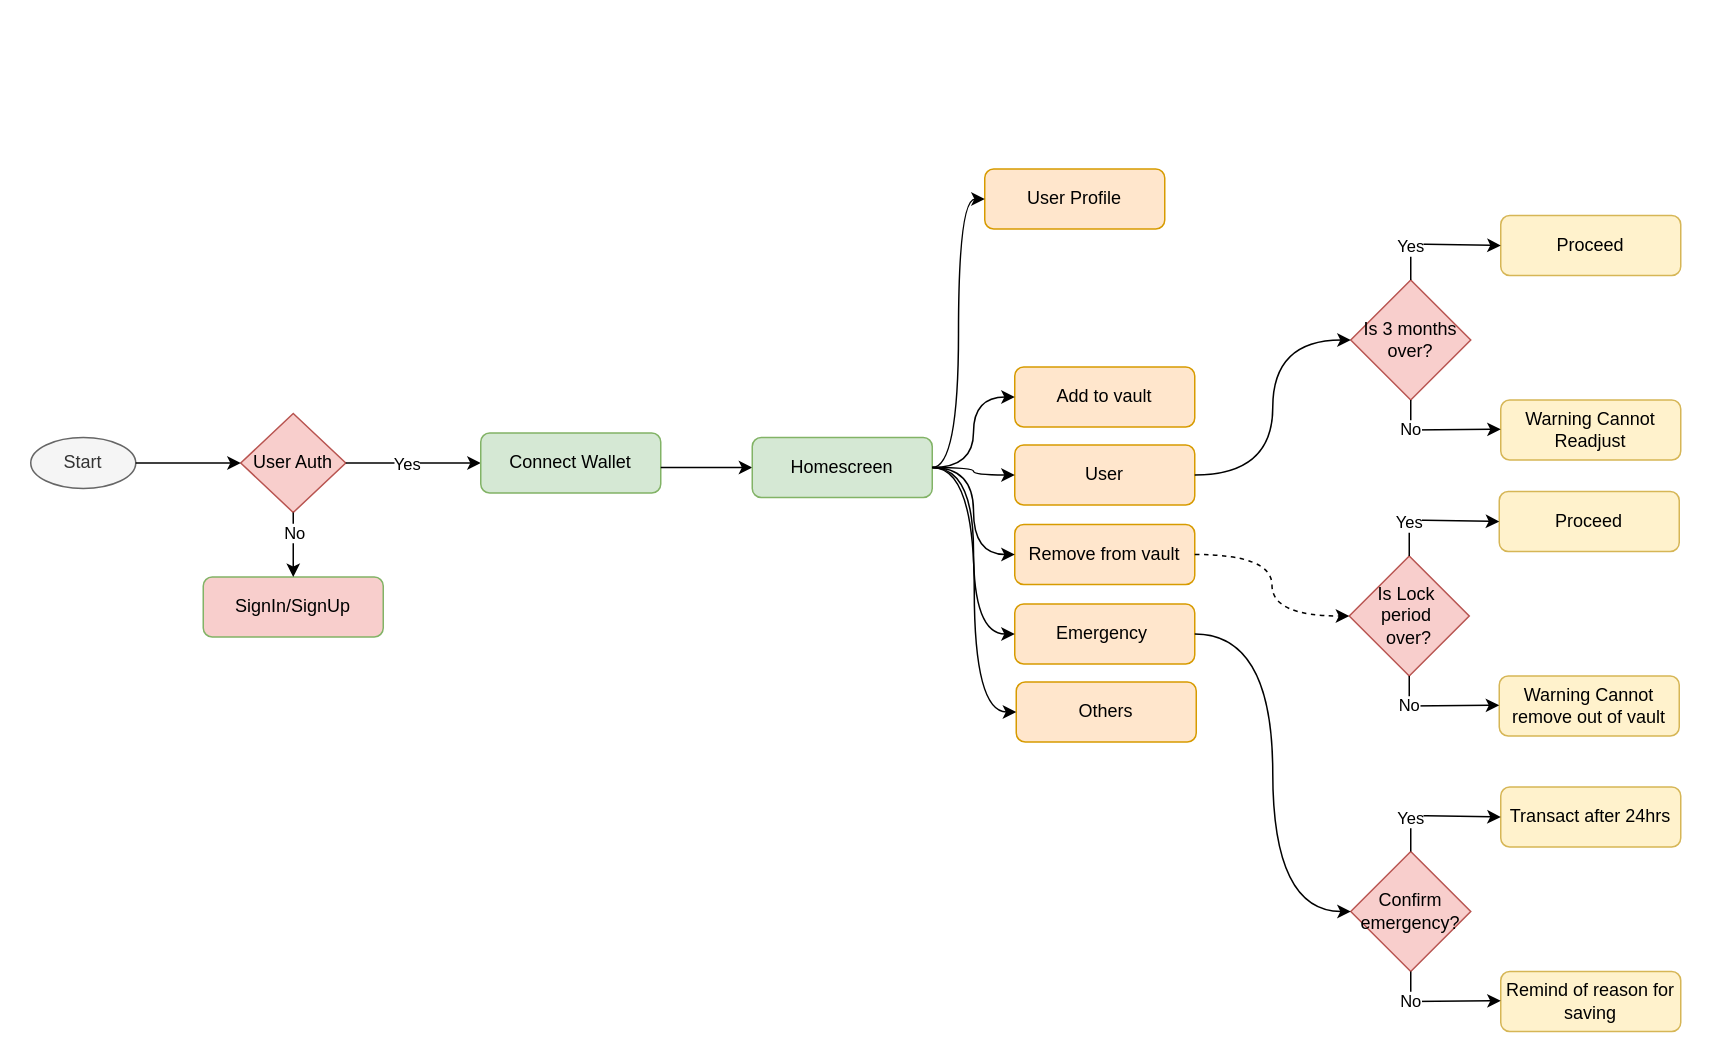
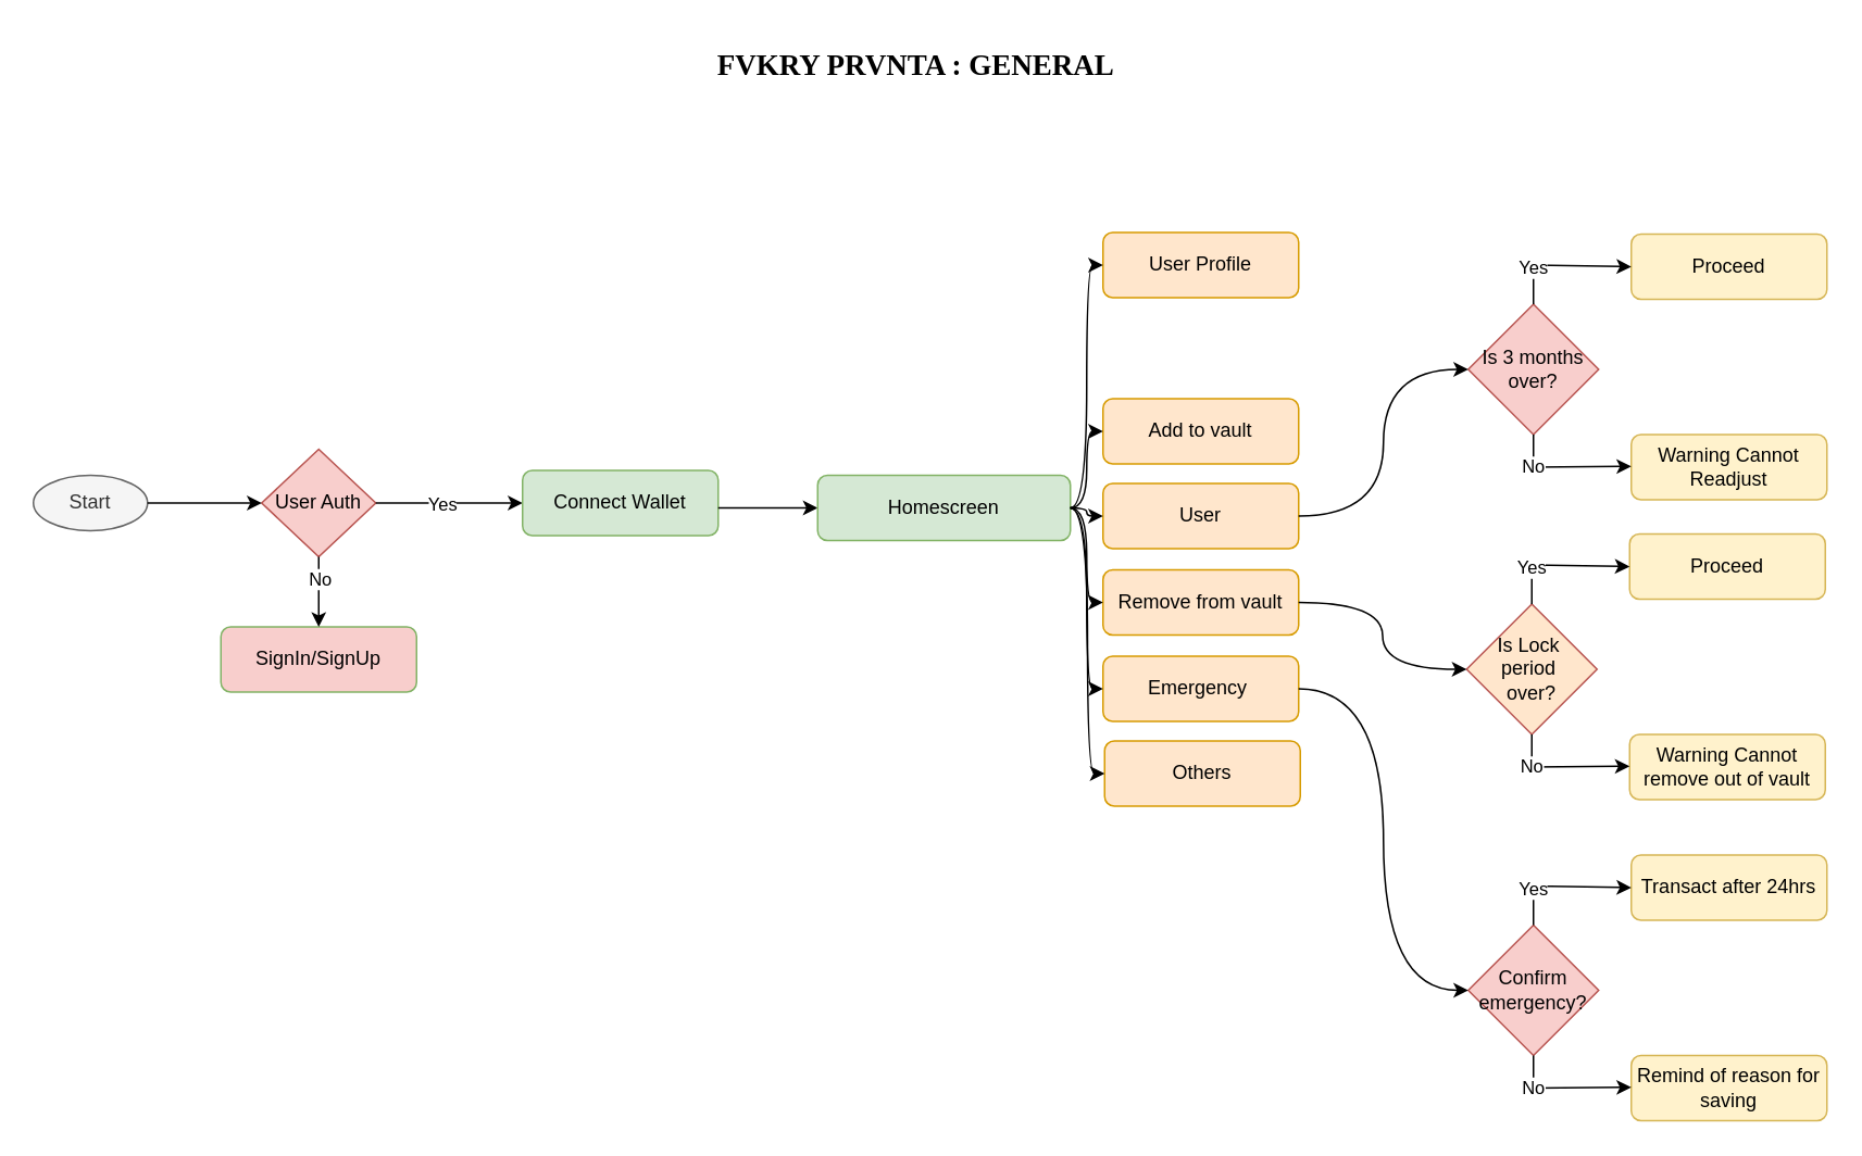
+ <mxCell id="49" value="&lt;b&gt;&lt;font style=&quot;font-size: 18px;&quot; face=&quot;Verdana&quot;&gt;FVKRY PRVNTA : GENERAL&lt;/font&gt;&lt;/b&gt;" style="text;html=1;align=center;verticalAlign=middle;resizable=0;points=[];autosize=1;strokeColor=none;fillColor=none;" vertex="1" parent="1"><mxGeometry x="416" y="20" width="290" height="40" as="geometry" /></mxCell>
- <mxCell id="13" value="User Profile" style="rounded=1;whiteSpace=wrap;html=1;fillColor=#ffe6cc;strokeColor=#d79b00;" vertex="1" parent="1"><mxGeometry x="656" y="112" width="120" height="40" as="geometry" /></mxCell>
+ <mxCell id="13" value="User Profile" style="rounded=1;whiteSpace=wrap;html=1;fillColor=#ffe6cc;strokeColor=#d79b00;" vertex="1" parent="1"><mxGeometry x="676" y="142" width="120" height="40" as="geometry" /></mxCell>
- <mxCell id="12" value="Homescreen" style="rounded=1;whiteSpace=wrap;html=1;fillColor=#d5e8d4;strokeColor=#82b366;" vertex="1" parent="1"><mxGeometry x="501" y="291" width="120" height="40" as="geometry" /></mxCell>
+ <mxCell id="12" value="Homescreen" style="rounded=1;whiteSpace=wrap;html=1;fillColor=#d5e8d4;strokeColor=#82b366;" vertex="1" parent="1"><mxGeometry x="501" y="291" width="155" height="40" as="geometry" /></mxCell>
- <mxCell id="40" value="" style="endArrow=classic;html=1;rounded=0;exitX=1;exitY=0.5;exitDx=0;exitDy=0;entryX=0;entryY=0.5;entryDx=0;entryDy=0;edgeStyle=orthogonalEdgeStyle;curved=1;dashed=1;" edge="1" parent="1" source="16" target="33"><mxGeometry relative="1" as="geometry"><mxPoint x="850" y="362" as="sourcePoint" /><mxPoint x="911" y="362" as="targetPoint" /></mxGeometry></mxCell>
+ <mxCell id="40" value="" style="endArrow=classic;html=1;rounded=0;exitX=1;exitY=0.5;exitDx=0;exitDy=0;entryX=0;entryY=0.5;entryDx=0;entryDy=0;edgeStyle=orthogonalEdgeStyle;curved=1;" edge="1" parent="1" source="16" target="33"><mxGeometry relative="1" as="geometry"><mxPoint x="850" y="362" as="sourcePoint" /><mxPoint x="911" y="362" as="targetPoint" /></mxGeometry></mxCell>
- <mxCell id="33" value="Is Lock&amp;nbsp;&lt;div&gt;period&amp;nbsp;&lt;/div&gt;&lt;div&gt;over?&lt;/div&gt;" style="rhombus;whiteSpace=wrap;html=1;fillColor=#f8cecc;strokeColor=#b85450;" vertex="1" parent="1"><mxGeometry x="899" y="370" width="80" height="80" as="geometry" /></mxCell>
+ <mxCell id="33" value="Is Lock&amp;nbsp;&lt;div&gt;period&amp;nbsp;&lt;/div&gt;&lt;div&gt;over?&lt;/div&gt;" style="rhombus;whiteSpace=wrap;html=1;fillColor=#ffe6cc;strokeColor=#b85450;" vertex="1" parent="1"><mxGeometry x="899" y="370" width="80" height="80" as="geometry" /></mxCell>
